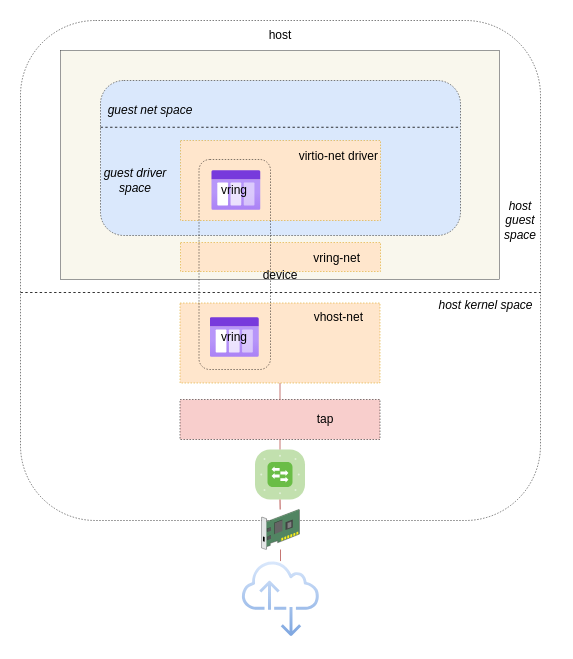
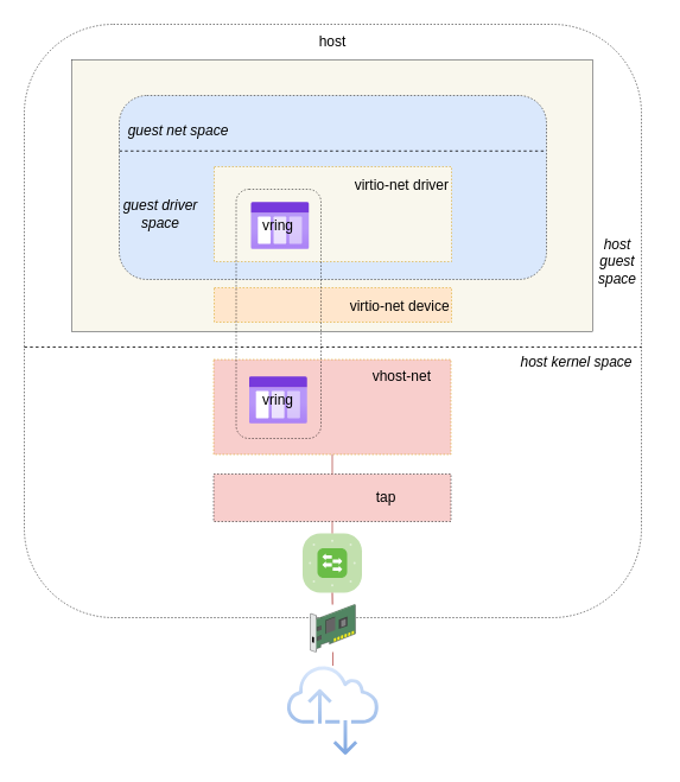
- <mxCell id="13" value="&lt;font style=&quot;font-size: 12px;&quot;&gt;&amp;nbsp;&amp;nbsp;&amp;nbsp;&amp;nbsp;&amp;nbsp;&amp;nbsp;&amp;nbsp;&amp;nbsp;&amp;nbsp;&amp;nbsp;&amp;nbsp;&amp;nbsp;&amp;nbsp;&amp;nbsp;&amp;nbsp;&amp;nbsp;&amp;nbsp;&amp;nbsp;&amp;nbsp;&amp;nbsp;&amp;nbsp;&amp;nbsp;&amp;nbsp;&amp;nbsp;&amp;nbsp;&amp;nbsp;&amp;nbsp;&amp;nbsp;&amp;nbsp;&amp;nbsp;&amp;nbsp;&amp;nbsp;&amp;nbsp;&amp;nbsp; virtio-net driver&lt;/font&gt;" style="whiteSpace=wrap;html=1;fillColor=#ffe6cc;fontSize=14;strokeColor=#d79b00;verticalAlign=top;strokeWidth=0.5;shadow=0;glass=0;dashed=1;" parent="1" vertex="1"><mxGeometry x="180" y="140" width="200" height="80" as="geometry" /></mxCell>
+ <mxCell id="13" value="&lt;font style=&quot;font-size: 12px;&quot;&gt;&amp;nbsp;&amp;nbsp;&amp;nbsp;&amp;nbsp;&amp;nbsp;&amp;nbsp;&amp;nbsp;&amp;nbsp;&amp;nbsp;&amp;nbsp;&amp;nbsp;&amp;nbsp;&amp;nbsp;&amp;nbsp;&amp;nbsp;&amp;nbsp;&amp;nbsp;&amp;nbsp;&amp;nbsp;&amp;nbsp;&amp;nbsp;&amp;nbsp;&amp;nbsp;&amp;nbsp;&amp;nbsp;&amp;nbsp;&amp;nbsp;&amp;nbsp;&amp;nbsp;&amp;nbsp;&amp;nbsp;&amp;nbsp;&amp;nbsp;&amp;nbsp; virtio-net driver&lt;/font&gt;" style="whiteSpace=wrap;html=1;fillColor=#f9f7ed;fontSize=14;strokeColor=#d79b00;verticalAlign=top;strokeWidth=0.5;shadow=0;glass=0;dashed=1;" parent="1" vertex="1"><mxGeometry x="180" y="140" width="200" height="80" as="geometry" /></mxCell>
- <mxCell id="16" value="&lt;font style=&quot;font-size: 12px;&quot;&gt;&amp;nbsp;&amp;nbsp;&amp;nbsp;&amp;nbsp;&amp;nbsp;&amp;nbsp;&amp;nbsp;&amp;nbsp;&amp;nbsp;&amp;nbsp;&amp;nbsp;&amp;nbsp;&amp;nbsp;&amp;nbsp;&amp;nbsp;&amp;nbsp;&amp;nbsp;&amp;nbsp;&amp;nbsp;&amp;nbsp;&amp;nbsp;&amp;nbsp;&amp;nbsp;&amp;nbsp;&amp;nbsp;&amp;nbsp;&amp;nbsp;&amp;nbsp;&amp;nbsp;&amp;nbsp;&amp;nbsp;&amp;nbsp;&amp;nbsp; vring-net device&lt;/font&gt;" style="whiteSpace=wrap;html=1;fillColor=#ffe6cc;fontSize=14;strokeColor=#d79b00;verticalAlign=top;strokeWidth=0.5;shadow=0;dashed=1;" parent="1" vertex="1"><mxGeometry x="180" y="242" width="200" height="29" as="geometry" /></mxCell>
+ <mxCell id="16" value="&lt;font style=&quot;font-size: 12px;&quot;&gt;&amp;nbsp;&amp;nbsp;&amp;nbsp;&amp;nbsp;&amp;nbsp;&amp;nbsp;&amp;nbsp;&amp;nbsp;&amp;nbsp;&amp;nbsp;&amp;nbsp;&amp;nbsp;&amp;nbsp;&amp;nbsp;&amp;nbsp;&amp;nbsp;&amp;nbsp;&amp;nbsp;&amp;nbsp;&amp;nbsp;&amp;nbsp;&amp;nbsp;&amp;nbsp;&amp;nbsp;&amp;nbsp;&amp;nbsp;&amp;nbsp;&amp;nbsp;&amp;nbsp;&amp;nbsp;&amp;nbsp;&amp;nbsp;&amp;nbsp; virtio-net device&lt;/font&gt;" style="whiteSpace=wrap;html=1;fillColor=#ffe6cc;fontSize=14;strokeColor=#d79b00;verticalAlign=top;strokeWidth=0.5;shadow=0;dashed=1;" parent="1" vertex="1"><mxGeometry x="180" y="242" width="200" height="29" as="geometry" /></mxCell>
- <mxCell id="24" value="&lt;div style=&quot;font-size: 12px;&quot;&gt;&lt;font style=&quot;font-size: 12px;&quot;&gt;&amp;nbsp;&amp;nbsp;&amp;nbsp;&amp;nbsp;&amp;nbsp;&amp;nbsp;&amp;nbsp;&amp;nbsp;&amp;nbsp;&amp;nbsp;&amp;nbsp;&amp;nbsp;&amp;nbsp;&amp;nbsp;&amp;nbsp;&amp;nbsp;&amp;nbsp;&amp;nbsp;&amp;nbsp;&amp;nbsp;&amp;nbsp;&amp;nbsp;&amp;nbsp;&amp;nbsp;&amp;nbsp;&amp;nbsp;&amp;nbsp;&amp;nbsp;&amp;nbsp;&amp;nbsp;&amp;nbsp;&amp;nbsp;&amp;nbsp;&amp;nbsp; vhost-net&lt;/font&gt;&lt;/div&gt;" style="whiteSpace=wrap;html=1;fillColor=#ffe6cc;fontSize=14;strokeColor=#d79b00;verticalAlign=top;strokeWidth=0.5;shadow=0;dashed=1;" vertex="1" parent="1"><mxGeometry x="179.5" y="302.5" width="200" height="80" as="geometry" /></mxCell>
+ <mxCell id="24" value="&lt;div style=&quot;font-size: 12px;&quot;&gt;&lt;font style=&quot;font-size: 12px;&quot;&gt;&amp;nbsp;&amp;nbsp;&amp;nbsp;&amp;nbsp;&amp;nbsp;&amp;nbsp;&amp;nbsp;&amp;nbsp;&amp;nbsp;&amp;nbsp;&amp;nbsp;&amp;nbsp;&amp;nbsp;&amp;nbsp;&amp;nbsp;&amp;nbsp;&amp;nbsp;&amp;nbsp;&amp;nbsp;&amp;nbsp;&amp;nbsp;&amp;nbsp;&amp;nbsp;&amp;nbsp;&amp;nbsp;&amp;nbsp;&amp;nbsp;&amp;nbsp;&amp;nbsp;&amp;nbsp;&amp;nbsp;&amp;nbsp;&amp;nbsp;&amp;nbsp; vhost-net&lt;/font&gt;&lt;/div&gt;" style="whiteSpace=wrap;html=1;fillColor=#f8cecc;fontSize=14;strokeColor=#d79b00;verticalAlign=top;strokeWidth=0.5;shadow=0;dashed=1;" vertex="1" parent="1"><mxGeometry x="179.5" y="302.5" width="200" height="80" as="geometry" /></mxCell>
